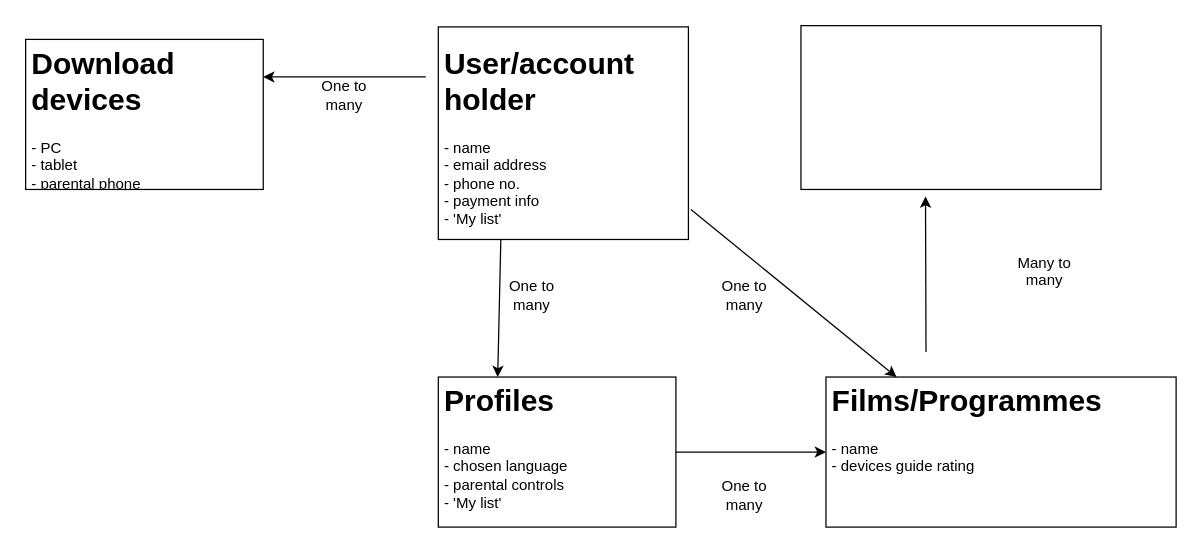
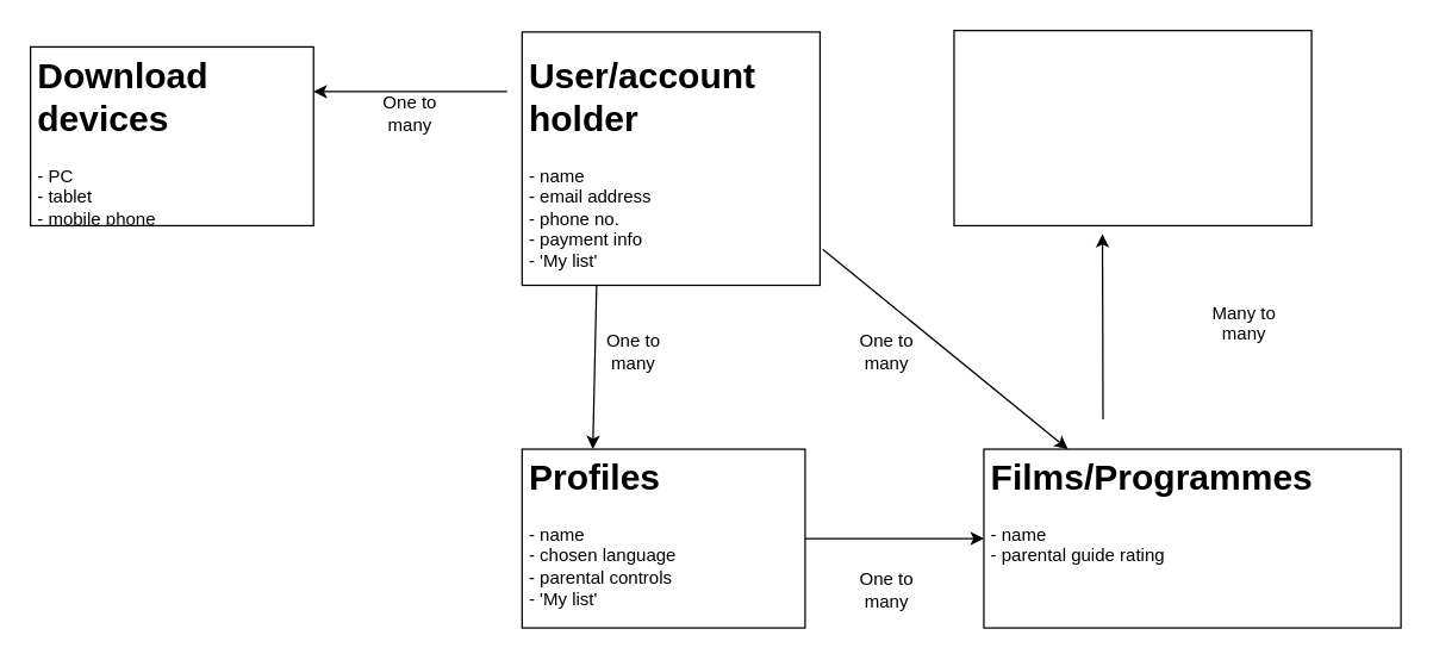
- <mxCell id="12" value="&lt;h1&gt;&lt;span&gt;Download devices&amp;nbsp;&lt;/span&gt;&lt;br&gt;&lt;/h1&gt;&lt;div&gt;&lt;span&gt;- PC&lt;br&gt;- tablet&lt;/span&gt;&lt;/div&gt;&lt;div&gt;&lt;span&gt;- parental phone&lt;/span&gt;&lt;/div&gt;" style="text;html=1;strokeColor=none;fillColor=none;spacing=5;spacingTop=-20;whiteSpace=wrap;overflow=hidden;rounded=0;" vertex="1" parent="1"><mxGeometry x="20" y="31" width="190" height="120" as="geometry" /></mxCell>
+ <mxCell id="12" value="&lt;h1&gt;&lt;span&gt;Download devices&amp;nbsp;&lt;/span&gt;&lt;br&gt;&lt;/h1&gt;&lt;div&gt;&lt;span&gt;- PC&lt;br&gt;- tablet&lt;/span&gt;&lt;/div&gt;&lt;div&gt;&lt;span&gt;- mobile phone&lt;/span&gt;&lt;/div&gt;" style="text;html=1;strokeColor=none;fillColor=none;spacing=5;spacingTop=-20;whiteSpace=wrap;overflow=hidden;rounded=0;" vertex="1" parent="1"><mxGeometry x="20" y="31" width="190" height="120" as="geometry" /></mxCell>
- <mxCell id="14" value="&lt;h1&gt;Films/Programmes&lt;/h1&gt;&lt;p&gt;- name&lt;br&gt;- devices guide rating&lt;/p&gt;" style="text;html=1;strokeColor=none;fillColor=none;spacing=5;spacingTop=-20;whiteSpace=wrap;overflow=hidden;rounded=0;" vertex="1" parent="1"><mxGeometry x="660" y="301" width="260" height="120" as="geometry" /></mxCell>
+ <mxCell id="14" value="&lt;h1&gt;Films/Programmes&lt;/h1&gt;&lt;p&gt;- name&lt;br&gt;- parental guide rating&lt;/p&gt;" style="text;html=1;strokeColor=none;fillColor=none;spacing=5;spacingTop=-20;whiteSpace=wrap;overflow=hidden;rounded=0;" vertex="1" parent="1"><mxGeometry x="660" y="301" width="260" height="120" as="geometry" /></mxCell>
